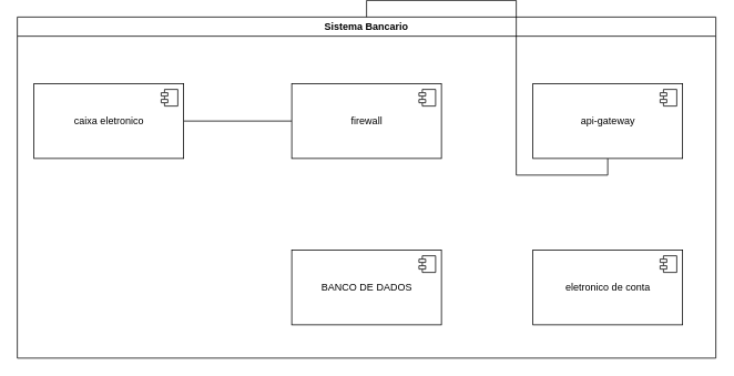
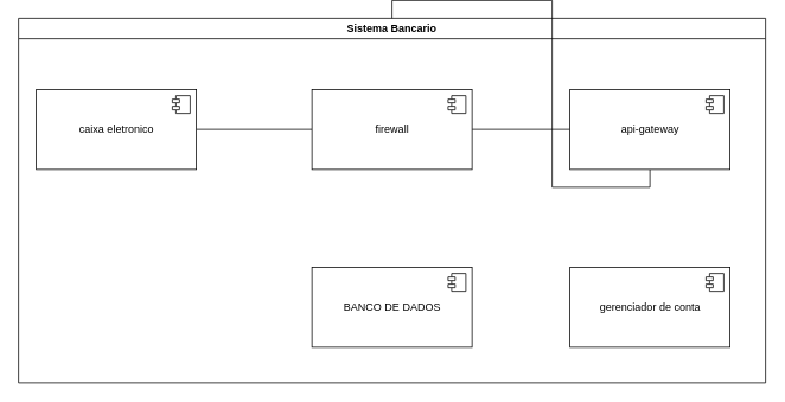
+ <mxCell id="6" style="edgeStyle=orthogonalEdgeStyle;rounded=0;orthogonalLoop=1;jettySize=auto;html=1;entryX=0;entryY=0.5;entryDx=0;entryDy=0;endArrow=none;endFill=0;" edge="1" parent="1" source="7" target="10"><mxGeometry relative="1" as="geometry" /></mxCell>
- <mxCell id="12" value="eletronico de conta" style="html=1;dropTarget=0;" vertex="1" parent="1"><mxGeometry x="640" y="300" width="180" height="90" as="geometry" /></mxCell>
+ <mxCell id="12" value="gerenciador de conta" style="html=1;dropTarget=0;" vertex="1" parent="1"><mxGeometry x="640" y="300" width="180" height="90" as="geometry" /></mxCell>
